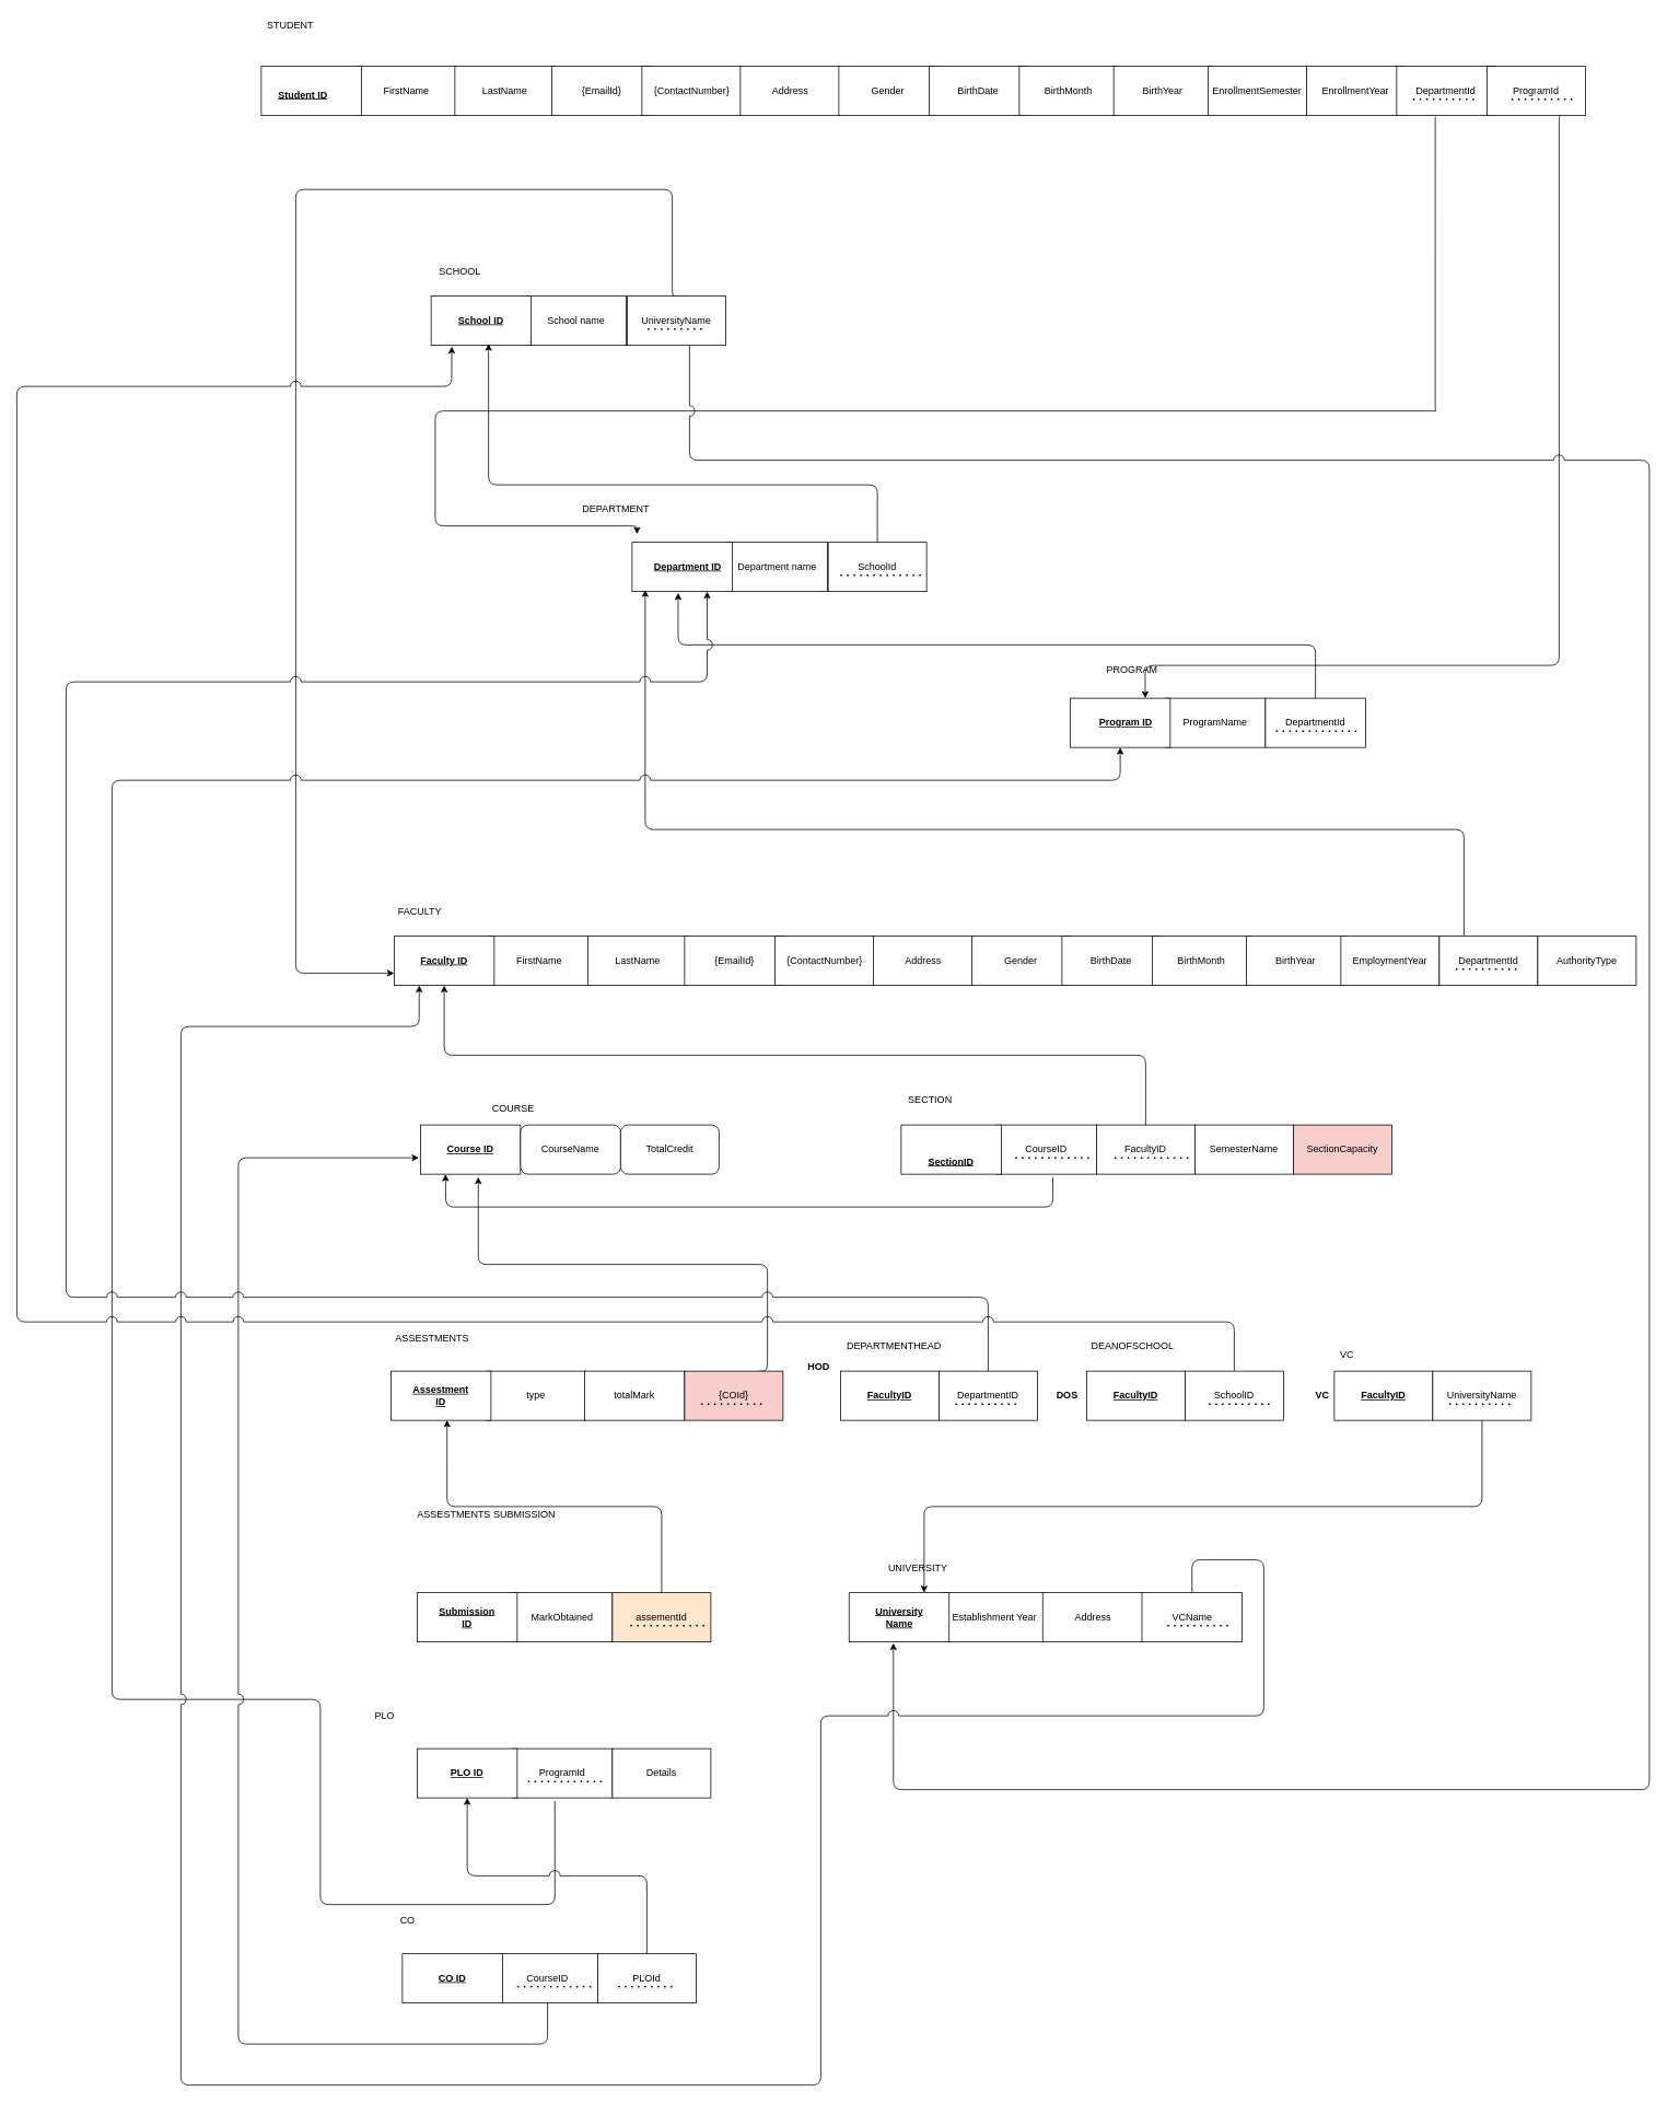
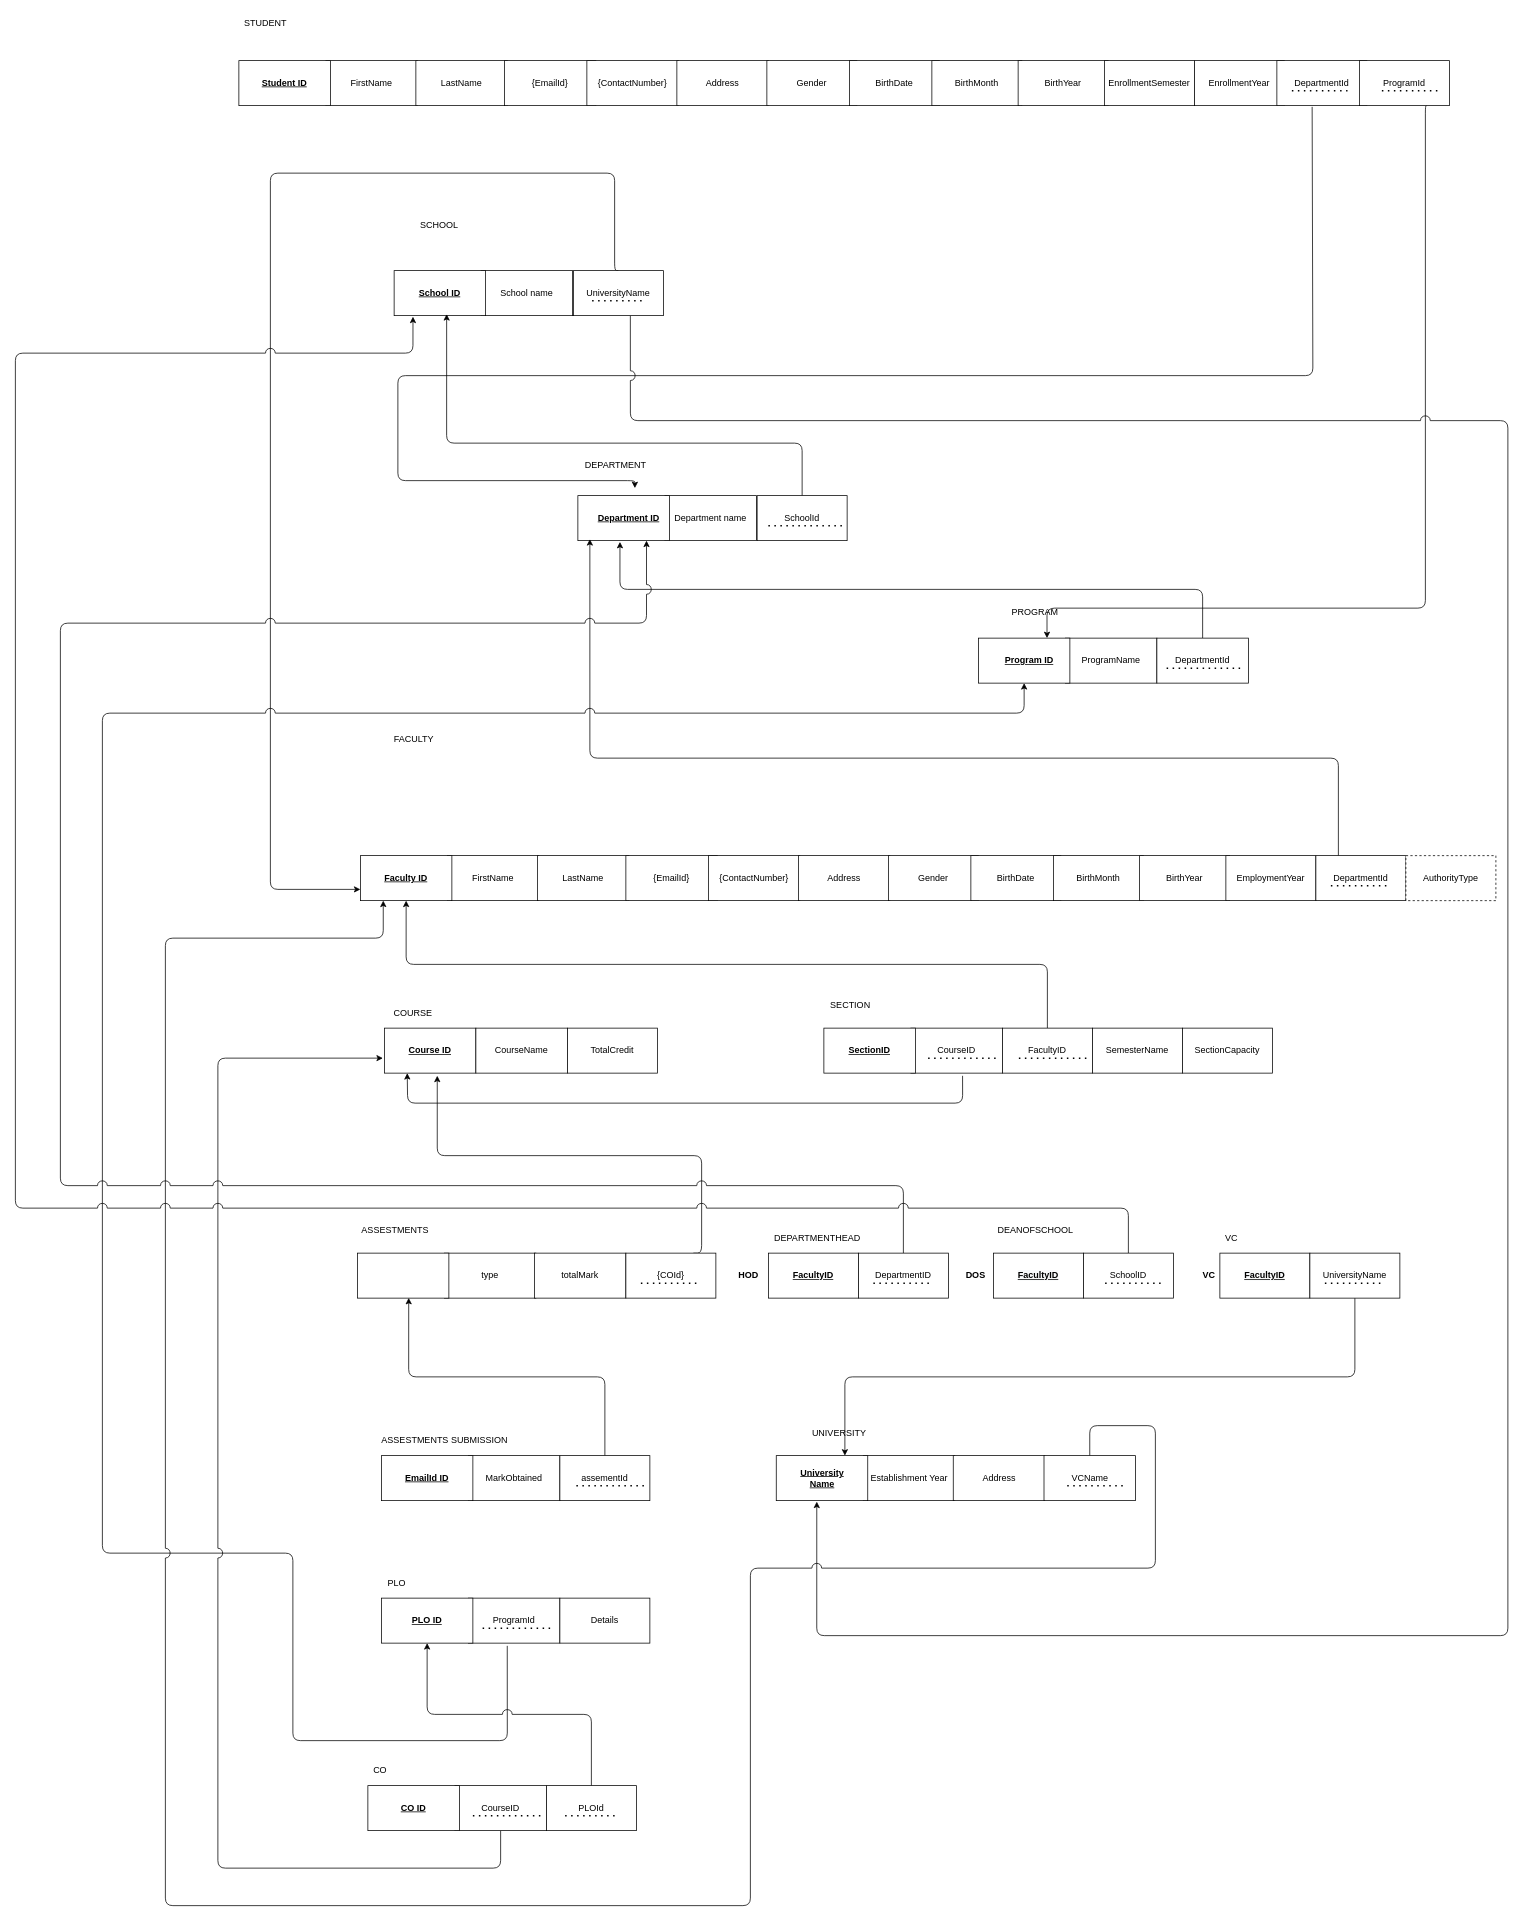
- <mxCell id="7" value="&lt;b&gt;&lt;u&gt;Student ID&lt;/u&gt;&lt;/b&gt;" style="text;html=1;strokeColor=none;fillColor=none;align=center;verticalAlign=middle;whiteSpace=wrap;rounded=0;" parent="1" vertex="1"><mxGeometry x="334" y="105" width="70" height="20" as="geometry" /></mxCell>
+ <mxCell id="7" value="&lt;b&gt;&lt;u&gt;Student ID&lt;/u&gt;&lt;/b&gt;" style="text;html=1;strokeColor=none;fillColor=none;align=center;verticalAlign=middle;whiteSpace=wrap;rounded=0;" parent="1" vertex="1"><mxGeometry x="344" y="100" width="70" height="20" as="geometry" /></mxCell>
- <mxCell id="24" value="SCHOOL" style="text;html=1;align=center;verticalAlign=middle;resizable=0;points=[];autosize=1;strokeColor=none;" parent="1" vertex="1"><mxGeometry x="525" y="320" width="70" height="20" as="geometry" /></mxCell>
+ <mxCell id="24" value="SCHOOL" style="text;html=1;align=center;verticalAlign=middle;resizable=0;points=[];autosize=1;strokeColor=none;" parent="1" vertex="1"><mxGeometry x="550" y="290" width="70" height="20" as="geometry" /></mxCell>
- <mxCell id="37" value="DEPARTMENT" style="text;html=1;align=center;verticalAlign=middle;resizable=0;points=[];autosize=1;strokeColor=none;" parent="1" vertex="1"><mxGeometry x="700" y="610" width="100" height="20" as="geometry" /></mxCell>
+ <mxCell id="37" value="DEPARTMENT" style="text;html=1;align=center;verticalAlign=middle;resizable=0;points=[];autosize=1;strokeColor=none;" parent="1" vertex="1"><mxGeometry x="770" y="610" width="100" height="20" as="geometry" /></mxCell>
- <mxCell id="45" value="FACULTY" style="text;html=1;align=center;verticalAlign=middle;resizable=0;points=[];autosize=1;strokeColor=none;" parent="1" vertex="1"><mxGeometry x="476" y="1100" width="70" height="20" as="geometry" /></mxCell>
+ <mxCell id="45" value="FACULTY" style="text;html=1;align=center;verticalAlign=middle;resizable=0;points=[];autosize=1;strokeColor=none;" parent="1" vertex="1"><mxGeometry x="516" y="975" width="70" height="20" as="geometry" /></mxCell>
- <mxCell id="106" value="AuthorityType" style="rounded=0;whiteSpace=wrap;html=1;" vertex="1" parent="1"><mxGeometry x="1874" y="1140" width="120" height="60" as="geometry" /></mxCell>
+ <mxCell id="106" value="AuthorityType" style="rounded=0;whiteSpace=wrap;html=1;dashed=1;" vertex="1" parent="1"><mxGeometry x="1874" y="1140" width="120" height="60" as="geometry" /></mxCell>
- <mxCell id="61" value="COURSE" style="text;html=1;align=center;verticalAlign=middle;resizable=0;points=[];autosize=1;strokeColor=none;" parent="1" vertex="1"><mxGeometry x="590" y="1340" width="70" height="20" as="geometry" /></mxCell>
+ <mxCell id="61" value="COURSE" style="text;html=1;align=center;verticalAlign=middle;resizable=0;points=[];autosize=1;strokeColor=none;" parent="1" vertex="1"><mxGeometry x="515" y="1340" width="70" height="20" as="geometry" /></mxCell>
- <mxCell id="64" value="CourseName" style="whiteSpace=wrap;html=1;rounded=1;" parent="1" vertex="1"><mxGeometry x="634" y="1370" width="122" height="60" as="geometry" /></mxCell>
+ <mxCell id="64" value="CourseName" style="whiteSpace=wrap;html=1;" parent="1" vertex="1"><mxGeometry x="634" y="1370" width="122" height="60" as="geometry" /></mxCell>
- <mxCell id="65" value="TotalCredit" style="whiteSpace=wrap;html=1;rounded=1;" parent="1" vertex="1"><mxGeometry x="756" y="1370" width="120" height="60" as="geometry" /></mxCell>
+ <mxCell id="65" value="TotalCredit" style="whiteSpace=wrap;html=1;" parent="1" vertex="1"><mxGeometry x="756" y="1370" width="120" height="60" as="geometry" /></mxCell>
- <mxCell id="115" value="SectionCapacity" style="rounded=0;whiteSpace=wrap;html=1;fillColor=#f8cecc;" vertex="1" parent="1"><mxGeometry x="1576" y="1370" width="120" height="60" as="geometry" /></mxCell>
+ <mxCell id="115" value="SectionCapacity" style="rounded=0;whiteSpace=wrap;html=1;" vertex="1" parent="1"><mxGeometry x="1576" y="1370" width="120" height="60" as="geometry" /></mxCell>
- <mxCell id="109" value="&lt;b&gt;&lt;u&gt;SectionID&lt;/u&gt;&lt;/b&gt;" style="text;html=1;strokeColor=none;fillColor=none;align=center;verticalAlign=middle;whiteSpace=wrap;rounded=0;" vertex="1" parent="1"><mxGeometry x="1124" y="1405" width="70" height="20" as="geometry" /></mxCell>
+ <mxCell id="109" value="&lt;b&gt;&lt;u&gt;SectionID&lt;/u&gt;&lt;/b&gt;" style="text;html=1;strokeColor=none;fillColor=none;align=center;verticalAlign=middle;whiteSpace=wrap;rounded=0;" vertex="1" parent="1"><mxGeometry x="1124" y="1390" width="70" height="20" as="geometry" /></mxCell>
- <mxCell id="66" value="ASSESTMENTS" style="text;html=1;align=center;verticalAlign=middle;resizable=0;points=[];autosize=1;strokeColor=none;" parent="1" vertex="1"><mxGeometry x="476" y="1620" width="100" height="20" as="geometry" /></mxCell>
+ <mxCell id="66" value="ASSESTMENTS" style="text;html=1;align=center;verticalAlign=middle;resizable=0;points=[];autosize=1;strokeColor=none;" parent="1" vertex="1"><mxGeometry x="476" y="1630" width="100" height="20" as="geometry" /></mxCell>
- <mxCell id="125" value="DEPARTMENTHEAD" style="text;html=1;align=center;verticalAlign=middle;resizable=0;points=[];autosize=1;" vertex="1" parent="1"><mxGeometry x="1024" y="1630" width="130" height="20" as="geometry" /></mxCell>
+ <mxCell id="125" value="DEPARTMENTHEAD" style="text;html=1;align=center;verticalAlign=middle;resizable=0;points=[];autosize=1;" vertex="1" parent="1"><mxGeometry x="1024" y="1640" width="130" height="20" as="geometry" /></mxCell>
- <mxCell id="131" value="&lt;b&gt;HOD&lt;/b&gt;" style="text;html=1;align=center;verticalAlign=middle;resizable=0;points=[];autosize=1;" vertex="1" parent="1"><mxGeometry x="977" y="1655" width="40" height="20" as="geometry" /></mxCell>
+ <mxCell id="131" value="&lt;b&gt;HOD&lt;/b&gt;" style="text;html=1;align=center;verticalAlign=middle;resizable=0;points=[];autosize=1;" vertex="1" parent="1"><mxGeometry x="977" y="1690" width="40" height="20" as="geometry" /></mxCell>
- <mxCell id="70" value="&lt;b&gt;&lt;u&gt;Assestment ID&lt;/u&gt;&lt;/b&gt;" style="text;html=1;strokeColor=none;fillColor=none;align=center;verticalAlign=middle;whiteSpace=wrap;rounded=0;" parent="1" vertex="1"><mxGeometry x="502" y="1690" width="70" height="20" as="geometry" /></mxCell>
- <mxCell id="72" value="{COId}" style="whiteSpace=wrap;html=1;fillColor=#f8cecc;" parent="1" vertex="1"><mxGeometry x="834" y="1670" width="120" height="60" as="geometry" /></mxCell>
+ <mxCell id="72" value="{COId}" style="whiteSpace=wrap;html=1;" parent="1" vertex="1"><mxGeometry x="834" y="1670" width="120" height="60" as="geometry" /></mxCell>
- <mxCell id="74" value="ASSESTMENTS SUBMISSION" style="text;html=1;align=center;verticalAlign=middle;resizable=0;points=[];autosize=1;strokeColor=none;" parent="1" vertex="1"><mxGeometry x="502" y="1835" width="180" height="20" as="geometry" /></mxCell>
+ <mxCell id="74" value="ASSESTMENTS SUBMISSION" style="text;html=1;align=center;verticalAlign=middle;resizable=0;points=[];autosize=1;strokeColor=none;" parent="1" vertex="1"><mxGeometry x="502" y="1910" width="180" height="20" as="geometry" /></mxCell>
- <mxCell id="77" value="&lt;b&gt;&lt;u&gt;Submission ID&lt;/u&gt;&lt;/b&gt;" style="text;html=1;strokeColor=none;fillColor=none;align=center;verticalAlign=middle;whiteSpace=wrap;rounded=0;" parent="1" vertex="1"><mxGeometry x="534" y="1960" width="70" height="20" as="geometry" /></mxCell>
+ <mxCell id="77" value="&lt;b&gt;&lt;u&gt;EmailId ID&lt;/u&gt;&lt;/b&gt;" style="text;html=1;strokeColor=none;fillColor=none;align=center;verticalAlign=middle;whiteSpace=wrap;rounded=0;" parent="1" vertex="1"><mxGeometry x="534" y="1960" width="70" height="20" as="geometry" /></mxCell>
- <mxCell id="79" value="assementId" style="whiteSpace=wrap;html=1;fillColor=#ffe6cc;" parent="1" vertex="1"><mxGeometry x="746" y="1940" width="120" height="60" as="geometry" /></mxCell>
+ <mxCell id="79" value="assementId" style="whiteSpace=wrap;html=1;" parent="1" vertex="1"><mxGeometry x="746" y="1940" width="120" height="60" as="geometry" /></mxCell>
- <mxCell id="81" value="PLO" style="text;html=1;align=center;verticalAlign=middle;resizable=0;points=[];autosize=1;strokeColor=none;" parent="1" vertex="1"><mxGeometry x="448" y="2080" width="40" height="20" as="geometry" /></mxCell>
+ <mxCell id="81" value="PLO" style="text;html=1;align=center;verticalAlign=middle;resizable=0;points=[];autosize=1;strokeColor=none;" parent="1" vertex="1"><mxGeometry x="508" y="2100" width="40" height="20" as="geometry" /></mxCell>
- <mxCell id="95" value="CO" style="text;html=1;align=center;verticalAlign=middle;resizable=0;points=[];autosize=1;strokeColor=none;" parent="1" vertex="1"><mxGeometry x="481" y="2330" width="30" height="20" as="geometry" /></mxCell>
+ <mxCell id="95" value="CO" style="text;html=1;align=center;verticalAlign=middle;resizable=0;points=[];autosize=1;strokeColor=none;" parent="1" vertex="1"><mxGeometry x="491" y="2350" width="30" height="20" as="geometry" /></mxCell>
